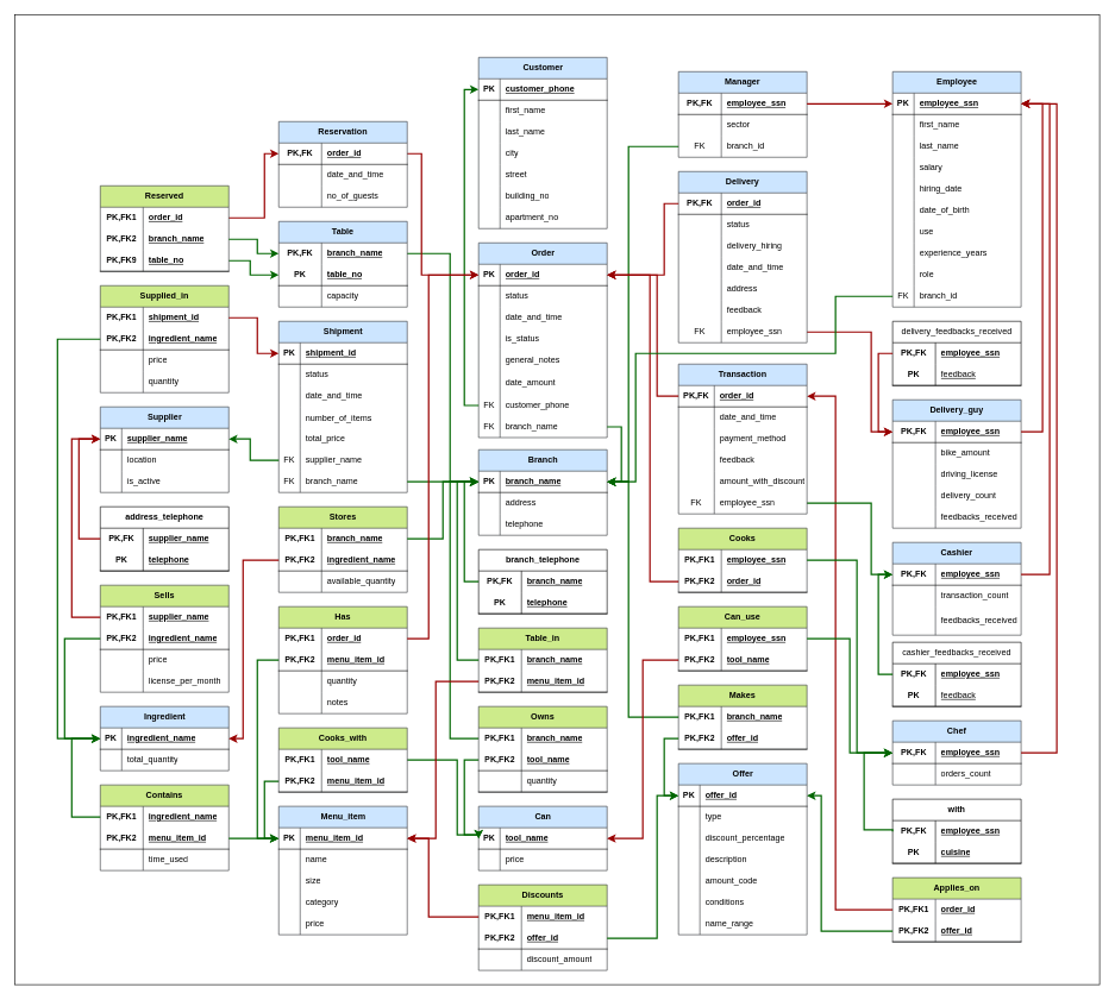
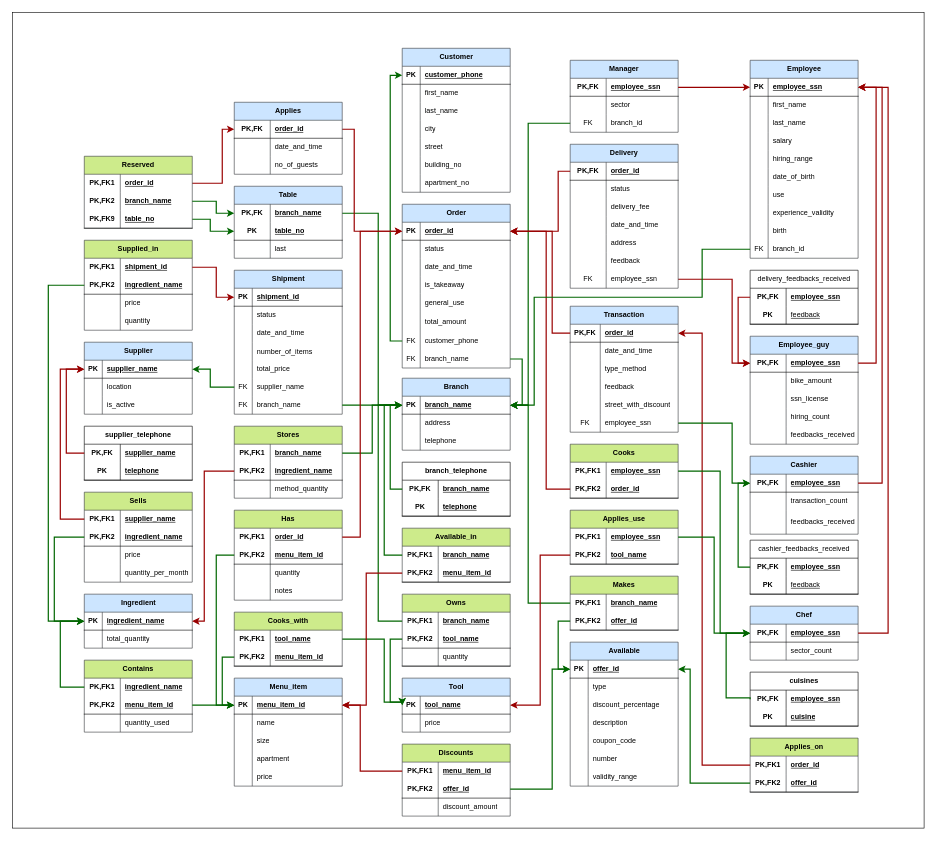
- <mxCell id="388" value="&lt;span style=&quot;text-wrap: nowrap;&quot;&gt;Reservation&lt;/span&gt;" style="shape=table;startSize=30;container=1;collapsible=1;childLayout=tableLayout;fixedRows=1;rowLines=0;fontStyle=1;align=center;resizeLast=1;html=1;whiteSpace=wrap;fillColor=#cce5ff;strokeColor=#36393d;" parent="1" vertex="1"><mxGeometry x="390" y="170" width="180" height="120" as="geometry" /></mxCell>
+ <mxCell id="388" value="&lt;span style=&quot;text-wrap: nowrap;&quot;&gt;Applies&lt;/span&gt;" style="shape=table;startSize=30;container=1;collapsible=1;childLayout=tableLayout;fixedRows=1;rowLines=0;fontStyle=1;align=center;resizeLast=1;html=1;whiteSpace=wrap;fillColor=#cce5ff;strokeColor=#36393d;" parent="1" vertex="1"><mxGeometry x="390" y="170" width="180" height="120" as="geometry" /></mxCell>
- <mxCell id="270" value="&lt;span style=&quot;text-align: center;&quot;&gt;hiring_date&lt;/span&gt;" style="shape=partialRectangle;connectable=0;fillColor=none;top=0;left=0;bottom=0;right=0;align=left;spacingLeft=6;overflow=hidden;whiteSpace=wrap;html=1;" parent="268" vertex="1"><mxGeometry x="30" width="150" height="30" as="geometry"><mxRectangle width="150" height="30" as="alternateBounds" /></mxGeometry></mxCell>
+ <mxCell id="270" value="&lt;span style=&quot;text-align: center;&quot;&gt;hiring_range&lt;/span&gt;" style="shape=partialRectangle;connectable=0;fillColor=none;top=0;left=0;bottom=0;right=0;align=left;spacingLeft=6;overflow=hidden;whiteSpace=wrap;html=1;" parent="268" vertex="1"><mxGeometry x="30" width="150" height="30" as="geometry"><mxRectangle width="150" height="30" as="alternateBounds" /></mxGeometry></mxCell>
- <mxCell id="438" value="delivery_hiring" style="shape=partialRectangle;connectable=0;fillColor=none;top=0;left=0;bottom=0;right=0;align=left;spacingLeft=6;overflow=hidden;html=1;whiteSpace=wrap;" parent="436" vertex="1"><mxGeometry x="60" width="120" height="30" as="geometry"><mxRectangle width="120" height="30" as="alternateBounds" /></mxGeometry></mxCell>
+ <mxCell id="438" value="delivery_fee" style="shape=partialRectangle;connectable=0;fillColor=none;top=0;left=0;bottom=0;right=0;align=left;spacingLeft=6;overflow=hidden;html=1;whiteSpace=wrap;" parent="436" vertex="1"><mxGeometry x="60" width="120" height="30" as="geometry"><mxRectangle width="120" height="30" as="alternateBounds" /></mxGeometry></mxCell>
- <mxCell id="279" value="&lt;span style=&quot;text-align: center;&quot;&gt;experience_&lt;/span&gt;&lt;span style=&quot;text-align: center; background-color: initial;&quot;&gt;years&lt;/span&gt;" style="shape=partialRectangle;connectable=0;fillColor=none;top=0;left=0;bottom=0;right=0;align=left;spacingLeft=6;overflow=hidden;whiteSpace=wrap;html=1;" parent="277" vertex="1"><mxGeometry x="30" width="150" height="30" as="geometry"><mxRectangle width="150" height="30" as="alternateBounds" /></mxGeometry></mxCell>
+ <mxCell id="279" value="&lt;span style=&quot;text-align: center;&quot;&gt;experience_&lt;/span&gt;&lt;span style=&quot;text-align: center; background-color: initial;&quot;&gt;validity&lt;/span&gt;" style="shape=partialRectangle;connectable=0;fillColor=none;top=0;left=0;bottom=0;right=0;align=left;spacingLeft=6;overflow=hidden;whiteSpace=wrap;html=1;" parent="277" vertex="1"><mxGeometry x="30" width="150" height="30" as="geometry"><mxRectangle width="150" height="30" as="alternateBounds" /></mxGeometry></mxCell>
- <mxCell id="282" value="&lt;span style=&quot;text-align: center;&quot;&gt;role&lt;/span&gt;" style="shape=partialRectangle;connectable=0;fillColor=none;top=0;left=0;bottom=0;right=0;align=left;spacingLeft=6;overflow=hidden;whiteSpace=wrap;html=1;" parent="280" vertex="1"><mxGeometry x="30" width="150" height="30" as="geometry"><mxRectangle width="150" height="30" as="alternateBounds" /></mxGeometry></mxCell>
+ <mxCell id="282" value="&lt;span style=&quot;text-align: center;&quot;&gt;birth&lt;/span&gt;" style="shape=partialRectangle;connectable=0;fillColor=none;top=0;left=0;bottom=0;right=0;align=left;spacingLeft=6;overflow=hidden;whiteSpace=wrap;html=1;" parent="280" vertex="1"><mxGeometry x="30" width="150" height="30" as="geometry"><mxRectangle width="150" height="30" as="alternateBounds" /></mxGeometry></mxCell>
- <mxCell id="407" value="&lt;span style=&quot;text-align: center;&quot;&gt;capacity&lt;/span&gt;" style="shape=partialRectangle;connectable=0;fillColor=none;top=0;left=0;bottom=0;right=0;align=left;spacingLeft=6;overflow=hidden;html=1;whiteSpace=wrap;" parent="405" vertex="1"><mxGeometry x="60" width="120" height="30" as="geometry"><mxRectangle width="120" height="30" as="alternateBounds" /></mxGeometry></mxCell>
+ <mxCell id="407" value="&lt;span style=&quot;text-align: center;&quot;&gt;last&lt;/span&gt;" style="shape=partialRectangle;connectable=0;fillColor=none;top=0;left=0;bottom=0;right=0;align=left;spacingLeft=6;overflow=hidden;html=1;whiteSpace=wrap;" parent="405" vertex="1"><mxGeometry x="60" width="120" height="30" as="geometry"><mxRectangle width="120" height="30" as="alternateBounds" /></mxGeometry></mxCell>
- <mxCell id="198" value="&lt;span style=&quot;text-align: center;&quot;&gt;is_status&lt;/span&gt;" style="shape=partialRectangle;connectable=0;fillColor=none;top=0;left=0;bottom=0;right=0;align=left;spacingLeft=6;overflow=hidden;whiteSpace=wrap;html=1;" parent="196" vertex="1"><mxGeometry x="30" width="150" height="29" as="geometry"><mxRectangle width="150" height="29" as="alternateBounds" /></mxGeometry></mxCell>
+ <mxCell id="198" value="&lt;span style=&quot;text-align: center;&quot;&gt;is_takeaway&lt;/span&gt;" style="shape=partialRectangle;connectable=0;fillColor=none;top=0;left=0;bottom=0;right=0;align=left;spacingLeft=6;overflow=hidden;whiteSpace=wrap;html=1;" parent="196" vertex="1"><mxGeometry x="30" width="150" height="29" as="geometry"><mxRectangle width="150" height="29" as="alternateBounds" /></mxGeometry></mxCell>
- <mxCell id="201" value="&lt;span style=&quot;text-align: center;&quot;&gt;general_notes&lt;/span&gt;" style="shape=partialRectangle;connectable=0;fillColor=none;top=0;left=0;bottom=0;right=0;align=left;spacingLeft=6;overflow=hidden;whiteSpace=wrap;html=1;" parent="199" vertex="1"><mxGeometry x="30" width="150" height="29" as="geometry"><mxRectangle width="150" height="29" as="alternateBounds" /></mxGeometry></mxCell>
+ <mxCell id="201" value="&lt;span style=&quot;text-align: center;&quot;&gt;general_use&lt;/span&gt;" style="shape=partialRectangle;connectable=0;fillColor=none;top=0;left=0;bottom=0;right=0;align=left;spacingLeft=6;overflow=hidden;whiteSpace=wrap;html=1;" parent="199" vertex="1"><mxGeometry x="30" width="150" height="29" as="geometry"><mxRectangle width="150" height="29" as="alternateBounds" /></mxGeometry></mxCell>
- <mxCell id="204" value="&lt;span style=&quot;text-align: center;&quot;&gt;date_amount&lt;/span&gt;" style="shape=partialRectangle;connectable=0;fillColor=none;top=0;left=0;bottom=0;right=0;align=left;spacingLeft=6;overflow=hidden;whiteSpace=wrap;html=1;" parent="202" vertex="1"><mxGeometry x="30" width="150" height="35" as="geometry"><mxRectangle width="150" height="35" as="alternateBounds" /></mxGeometry></mxCell>
+ <mxCell id="204" value="&lt;span style=&quot;text-align: center;&quot;&gt;total_amount&lt;/span&gt;" style="shape=partialRectangle;connectable=0;fillColor=none;top=0;left=0;bottom=0;right=0;align=left;spacingLeft=6;overflow=hidden;whiteSpace=wrap;html=1;" parent="202" vertex="1"><mxGeometry x="30" width="150" height="35" as="geometry"><mxRectangle width="150" height="35" as="alternateBounds" /></mxGeometry></mxCell>
- <mxCell id="327" value="Delivery_guy" style="shape=table;startSize=30;container=1;collapsible=1;childLayout=tableLayout;fixedRows=1;rowLines=0;fontStyle=1;align=center;resizeLast=1;html=1;whiteSpace=wrap;fillColor=#cce5ff;strokeColor=#36393d;" parent="1" vertex="1"><mxGeometry x="1250" y="560" width="180" height="180" as="geometry" /></mxCell>
+ <mxCell id="327" value="Employee_guy" style="shape=table;startSize=30;container=1;collapsible=1;childLayout=tableLayout;fixedRows=1;rowLines=0;fontStyle=1;align=center;resizeLast=1;html=1;whiteSpace=wrap;fillColor=#cce5ff;strokeColor=#36393d;" parent="1" vertex="1"><mxGeometry x="1250" y="560" width="180" height="180" as="geometry" /></mxCell>
- <mxCell id="418" value="payment_method" style="shape=partialRectangle;connectable=0;fillColor=none;top=0;left=0;bottom=0;right=0;align=left;spacingLeft=6;overflow=hidden;html=1;whiteSpace=wrap;" parent="416" vertex="1"><mxGeometry x="50.14" width="129.86" height="30" as="geometry"><mxRectangle width="129.86" height="30" as="alternateBounds" /></mxGeometry></mxCell>
+ <mxCell id="418" value="type_method" style="shape=partialRectangle;connectable=0;fillColor=none;top=0;left=0;bottom=0;right=0;align=left;spacingLeft=6;overflow=hidden;html=1;whiteSpace=wrap;" parent="416" vertex="1"><mxGeometry x="50.14" width="129.86" height="30" as="geometry"><mxRectangle width="129.86" height="30" as="alternateBounds" /></mxGeometry></mxCell>
- <mxCell id="336" value="&lt;span style=&quot;text-align: center;&quot;&gt;driving_license&lt;/span&gt;" style="shape=partialRectangle;connectable=0;fillColor=none;top=0;left=0;bottom=0;right=0;align=left;spacingLeft=6;overflow=hidden;html=1;whiteSpace=wrap;" parent="334" vertex="1"><mxGeometry x="60" width="120" height="30" as="geometry"><mxRectangle width="120" height="30" as="alternateBounds" /></mxGeometry></mxCell>
+ <mxCell id="336" value="&lt;span style=&quot;text-align: center;&quot;&gt;ssn_license&lt;/span&gt;" style="shape=partialRectangle;connectable=0;fillColor=none;top=0;left=0;bottom=0;right=0;align=left;spacingLeft=6;overflow=hidden;html=1;whiteSpace=wrap;" parent="334" vertex="1"><mxGeometry x="60" width="120" height="30" as="geometry"><mxRectangle width="120" height="30" as="alternateBounds" /></mxGeometry></mxCell>
- <mxCell id="424" value="amount_with_discount" style="shape=partialRectangle;connectable=0;fillColor=none;top=0;left=0;bottom=0;right=0;align=left;spacingLeft=6;overflow=hidden;html=1;whiteSpace=wrap;" parent="422" vertex="1"><mxGeometry x="50.14" width="129.86" height="30" as="geometry"><mxRectangle width="129.86" height="30" as="alternateBounds" /></mxGeometry></mxCell>
+ <mxCell id="424" value="street_with_discount" style="shape=partialRectangle;connectable=0;fillColor=none;top=0;left=0;bottom=0;right=0;align=left;spacingLeft=6;overflow=hidden;html=1;whiteSpace=wrap;" parent="422" vertex="1"><mxGeometry x="50.14" width="129.86" height="30" as="geometry"><mxRectangle width="129.86" height="30" as="alternateBounds" /></mxGeometry></mxCell>
- <mxCell id="339" value="&lt;span style=&quot;text-align: center;&quot;&gt;delivery_count&lt;/span&gt;" style="shape=partialRectangle;connectable=0;fillColor=none;top=0;left=0;bottom=0;right=0;align=left;spacingLeft=6;overflow=hidden;html=1;whiteSpace=wrap;" parent="337" vertex="1"><mxGeometry x="60" width="120" height="30" as="geometry"><mxRectangle width="120" height="30" as="alternateBounds" /></mxGeometry></mxCell>
+ <mxCell id="339" value="&lt;span style=&quot;text-align: center;&quot;&gt;hiring_count&lt;/span&gt;" style="shape=partialRectangle;connectable=0;fillColor=none;top=0;left=0;bottom=0;right=0;align=left;spacingLeft=6;overflow=hidden;html=1;whiteSpace=wrap;" parent="337" vertex="1"><mxGeometry x="60" width="120" height="30" as="geometry"><mxRectangle width="120" height="30" as="alternateBounds" /></mxGeometry></mxCell>
- <mxCell id="460" value="address_telephone" style="shape=table;startSize=30;container=1;collapsible=1;childLayout=tableLayout;fixedRows=1;rowLines=0;fontStyle=1;align=center;resizeLast=1;html=1;whiteSpace=wrap;" parent="1" vertex="1"><mxGeometry x="140" y="710" width="180" height="90" as="geometry"><mxRectangle x="460" y="970" width="100" height="30" as="alternateBounds" /></mxGeometry></mxCell>
+ <mxCell id="460" value="supplier_telephone" style="shape=table;startSize=30;container=1;collapsible=1;childLayout=tableLayout;fixedRows=1;rowLines=0;fontStyle=1;align=center;resizeLast=1;html=1;whiteSpace=wrap;" parent="1" vertex="1"><mxGeometry x="140" y="710" width="180" height="90" as="geometry"><mxRectangle x="460" y="970" width="100" height="30" as="alternateBounds" /></mxGeometry></mxCell>
- <mxCell id="145" value="&lt;span style=&quot;text-align: center;&quot;&gt;available_&lt;/span&gt;&lt;span style=&quot;text-align: center; background-color: initial;&quot;&gt;quantity&lt;/span&gt;" style="shape=partialRectangle;connectable=0;fillColor=none;top=0;left=0;bottom=0;right=0;align=left;spacingLeft=6;overflow=hidden;html=1;whiteSpace=wrap;" parent="143" vertex="1"><mxGeometry x="60" width="120" height="30" as="geometry"><mxRectangle width="120" height="30" as="alternateBounds" /></mxGeometry></mxCell>
+ <mxCell id="145" value="&lt;span style=&quot;text-align: center;&quot;&gt;method_&lt;/span&gt;&lt;span style=&quot;text-align: center; background-color: initial;&quot;&gt;quantity&lt;/span&gt;" style="shape=partialRectangle;connectable=0;fillColor=none;top=0;left=0;bottom=0;right=0;align=left;spacingLeft=6;overflow=hidden;html=1;whiteSpace=wrap;" parent="143" vertex="1"><mxGeometry x="60" width="120" height="30" as="geometry"><mxRectangle width="120" height="30" as="alternateBounds" /></mxGeometry></mxCell>
- <mxCell id="303" value="Can_use" style="shape=table;startSize=30;container=1;collapsible=1;childLayout=tableLayout;fixedRows=1;rowLines=0;fontStyle=1;align=center;resizeLast=1;html=1;whiteSpace=wrap;fillColor=#cdeb8b;strokeColor=#36393d;" parent="1" vertex="1"><mxGeometry x="950" y="850" width="180" height="90" as="geometry" /></mxCell>
+ <mxCell id="303" value="Applies_use" style="shape=table;startSize=30;container=1;collapsible=1;childLayout=tableLayout;fixedRows=1;rowLines=0;fontStyle=1;align=center;resizeLast=1;html=1;whiteSpace=wrap;fillColor=#cdeb8b;strokeColor=#36393d;" parent="1" vertex="1"><mxGeometry x="950" y="850" width="180" height="90" as="geometry" /></mxCell>
- <mxCell id="146" value="Table_in" style="shape=table;startSize=30;container=1;collapsible=1;childLayout=tableLayout;fixedRows=1;rowLines=0;fontStyle=1;align=center;resizeLast=1;html=1;whiteSpace=wrap;fillColor=#cdeb8b;strokeColor=#36393d;" parent="1" vertex="1"><mxGeometry x="670" y="880" width="180" height="90" as="geometry" /></mxCell>
+ <mxCell id="146" value="Available_in" style="shape=table;startSize=30;container=1;collapsible=1;childLayout=tableLayout;fixedRows=1;rowLines=0;fontStyle=1;align=center;resizeLast=1;html=1;whiteSpace=wrap;fillColor=#cdeb8b;strokeColor=#36393d;" parent="1" vertex="1"><mxGeometry x="670" y="880" width="180" height="90" as="geometry" /></mxCell>
- <mxCell id="76" value="license_per_month" style="shape=partialRectangle;connectable=0;fillColor=none;top=0;left=0;bottom=0;right=0;align=left;spacingLeft=6;overflow=hidden;html=1;whiteSpace=wrap;" parent="74" vertex="1"><mxGeometry x="60" width="120" height="30" as="geometry"><mxRectangle width="120" height="30" as="alternateBounds" /></mxGeometry></mxCell>
+ <mxCell id="76" value="quantity_per_month" style="shape=partialRectangle;connectable=0;fillColor=none;top=0;left=0;bottom=0;right=0;align=left;spacingLeft=6;overflow=hidden;html=1;whiteSpace=wrap;" parent="74" vertex="1"><mxGeometry x="60" width="120" height="30" as="geometry"><mxRectangle width="120" height="30" as="alternateBounds" /></mxGeometry></mxCell>
- <mxCell id="211" value="&lt;span style=&quot;text-wrap: wrap;&quot;&gt;Offer&lt;/span&gt;" style="shape=table;startSize=30;container=1;collapsible=1;childLayout=tableLayout;fixedRows=1;rowLines=0;fontStyle=1;align=center;resizeLast=1;html=1;fillColor=#cce5ff;strokeColor=#36393d;" parent="1" vertex="1"><mxGeometry x="950" y="1070" width="180" height="240" as="geometry" /></mxCell>
+ <mxCell id="211" value="&lt;span style=&quot;text-wrap: wrap;&quot;&gt;Available&lt;/span&gt;" style="shape=table;startSize=30;container=1;collapsible=1;childLayout=tableLayout;fixedRows=1;rowLines=0;fontStyle=1;align=center;resizeLast=1;html=1;fillColor=#cce5ff;strokeColor=#36393d;" parent="1" vertex="1"><mxGeometry x="950" y="1070" width="180" height="240" as="geometry" /></mxCell>
- <mxCell id="326" value="&lt;span style=&quot;text-align: center;&quot;&gt;orders_count&lt;/span&gt;" style="shape=partialRectangle;connectable=0;fillColor=none;top=0;left=0;bottom=0;right=0;align=left;spacingLeft=6;overflow=hidden;html=1;whiteSpace=wrap;" parent="324" vertex="1"><mxGeometry x="60" width="120" height="30" as="geometry"><mxRectangle width="120" height="30" as="alternateBounds" /></mxGeometry></mxCell>
+ <mxCell id="326" value="&lt;span style=&quot;text-align: center;&quot;&gt;sector_count&lt;/span&gt;" style="shape=partialRectangle;connectable=0;fillColor=none;top=0;left=0;bottom=0;right=0;align=left;spacingLeft=6;overflow=hidden;html=1;whiteSpace=wrap;" parent="324" vertex="1"><mxGeometry x="60" width="120" height="30" as="geometry"><mxRectangle width="120" height="30" as="alternateBounds" /></mxGeometry></mxCell>
- <mxCell id="380" value="with" style="shape=table;startSize=30;container=1;collapsible=1;childLayout=tableLayout;fixedRows=1;rowLines=0;fontStyle=1;align=center;resizeLast=1;html=1;whiteSpace=wrap;" parent="1" vertex="1"><mxGeometry x="1250" y="1120" width="180" height="90" as="geometry"><mxRectangle x="460" y="970" width="100" height="30" as="alternateBounds" /></mxGeometry></mxCell>
+ <mxCell id="380" value="cuisines" style="shape=table;startSize=30;container=1;collapsible=1;childLayout=tableLayout;fixedRows=1;rowLines=0;fontStyle=1;align=center;resizeLast=1;html=1;whiteSpace=wrap;" parent="1" vertex="1"><mxGeometry x="1250" y="1120" width="180" height="90" as="geometry"><mxRectangle x="460" y="970" width="100" height="30" as="alternateBounds" /></mxGeometry></mxCell>
- <mxCell id="81" value="Can" style="shape=table;startSize=30;container=1;collapsible=1;childLayout=tableLayout;fixedRows=1;rowLines=0;fontStyle=1;align=center;resizeLast=1;html=1;fillColor=#cce5ff;strokeColor=#36393d;" parent="1" vertex="1"><mxGeometry x="670" y="1130" width="180" height="90" as="geometry" /></mxCell>
+ <mxCell id="81" value="Tool" style="shape=table;startSize=30;container=1;collapsible=1;childLayout=tableLayout;fixedRows=1;rowLines=0;fontStyle=1;align=center;resizeLast=1;html=1;fillColor=#cce5ff;strokeColor=#36393d;" parent="1" vertex="1"><mxGeometry x="670" y="1130" width="180" height="90" as="geometry" /></mxCell>
- <mxCell id="162" value="&lt;span style=&quot;text-align: center;&quot;&gt;time_used&lt;/span&gt;" style="shape=partialRectangle;connectable=0;fillColor=none;top=0;left=0;bottom=0;right=0;align=left;spacingLeft=6;overflow=hidden;html=1;whiteSpace=wrap;" parent="160" vertex="1"><mxGeometry x="60" width="120" height="30" as="geometry"><mxRectangle width="120" height="30" as="alternateBounds" /></mxGeometry></mxCell>
+ <mxCell id="162" value="&lt;span style=&quot;text-align: center;&quot;&gt;quantity_used&lt;/span&gt;" style="shape=partialRectangle;connectable=0;fillColor=none;top=0;left=0;bottom=0;right=0;align=left;spacingLeft=6;overflow=hidden;html=1;whiteSpace=wrap;" parent="160" vertex="1"><mxGeometry x="60" width="120" height="30" as="geometry"><mxRectangle width="120" height="30" as="alternateBounds" /></mxGeometry></mxCell>
- <mxCell id="226" value="amount_code" style="shape=partialRectangle;connectable=0;fillColor=none;top=0;left=0;bottom=0;right=0;align=left;spacingLeft=6;overflow=hidden;whiteSpace=wrap;html=1;" parent="224" vertex="1"><mxGeometry x="30" width="150" height="30" as="geometry"><mxRectangle width="150" height="30" as="alternateBounds" /></mxGeometry></mxCell>
+ <mxCell id="226" value="coupon_code" style="shape=partialRectangle;connectable=0;fillColor=none;top=0;left=0;bottom=0;right=0;align=left;spacingLeft=6;overflow=hidden;whiteSpace=wrap;html=1;" parent="224" vertex="1"><mxGeometry x="30" width="150" height="30" as="geometry"><mxRectangle width="150" height="30" as="alternateBounds" /></mxGeometry></mxCell>
- <mxCell id="100" value="category" style="shape=partialRectangle;connectable=0;fillColor=none;top=0;left=0;bottom=0;right=0;align=left;spacingLeft=6;overflow=hidden;whiteSpace=wrap;html=1;" parent="98" vertex="1"><mxGeometry x="30" width="150" height="30" as="geometry"><mxRectangle width="150" height="30" as="alternateBounds" /></mxGeometry></mxCell>
+ <mxCell id="100" value="apartment" style="shape=partialRectangle;connectable=0;fillColor=none;top=0;left=0;bottom=0;right=0;align=left;spacingLeft=6;overflow=hidden;whiteSpace=wrap;html=1;" parent="98" vertex="1"><mxGeometry x="30" width="150" height="30" as="geometry"><mxRectangle width="150" height="30" as="alternateBounds" /></mxGeometry></mxCell>
- <mxCell id="229" value="conditions" style="shape=partialRectangle;connectable=0;fillColor=none;top=0;left=0;bottom=0;right=0;align=left;spacingLeft=6;overflow=hidden;whiteSpace=wrap;html=1;" parent="227" vertex="1"><mxGeometry x="30" width="150" height="30" as="geometry"><mxRectangle width="150" height="30" as="alternateBounds" /></mxGeometry></mxCell>
+ <mxCell id="229" value="number" style="shape=partialRectangle;connectable=0;fillColor=none;top=0;left=0;bottom=0;right=0;align=left;spacingLeft=6;overflow=hidden;whiteSpace=wrap;html=1;" parent="227" vertex="1"><mxGeometry x="30" width="150" height="30" as="geometry"><mxRectangle width="150" height="30" as="alternateBounds" /></mxGeometry></mxCell>
- <mxCell id="232" value="&lt;span style=&quot;text-align: center;&quot;&gt;name_range&lt;/span&gt;" style="shape=partialRectangle;connectable=0;fillColor=none;top=0;left=0;bottom=0;right=0;align=left;spacingLeft=6;overflow=hidden;whiteSpace=wrap;html=1;" parent="230" vertex="1"><mxGeometry x="30" width="150" height="30" as="geometry"><mxRectangle width="150" height="30" as="alternateBounds" /></mxGeometry></mxCell>
+ <mxCell id="232" value="&lt;span style=&quot;text-align: center;&quot;&gt;validity_range&lt;/span&gt;" style="shape=partialRectangle;connectable=0;fillColor=none;top=0;left=0;bottom=0;right=0;align=left;spacingLeft=6;overflow=hidden;whiteSpace=wrap;html=1;" parent="230" vertex="1"><mxGeometry x="30" width="150" height="30" as="geometry"><mxRectangle width="150" height="30" as="alternateBounds" /></mxGeometry></mxCell>
